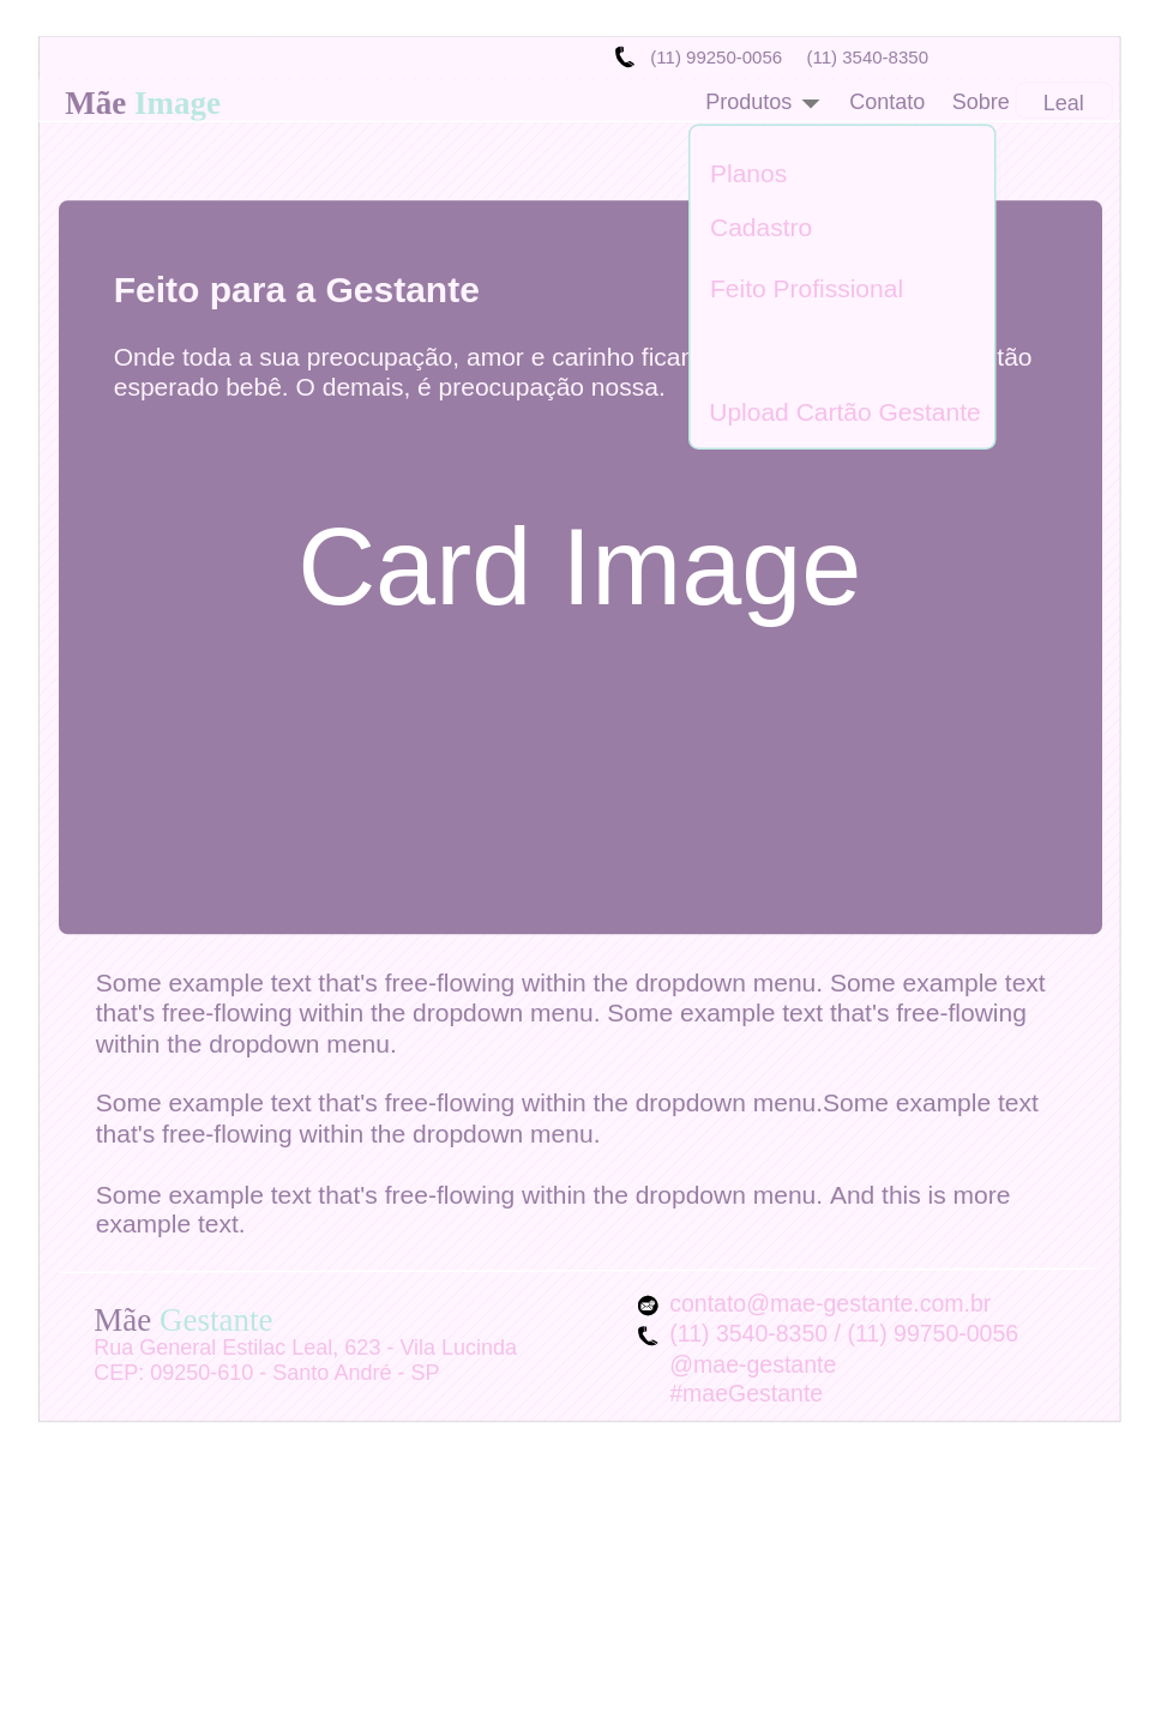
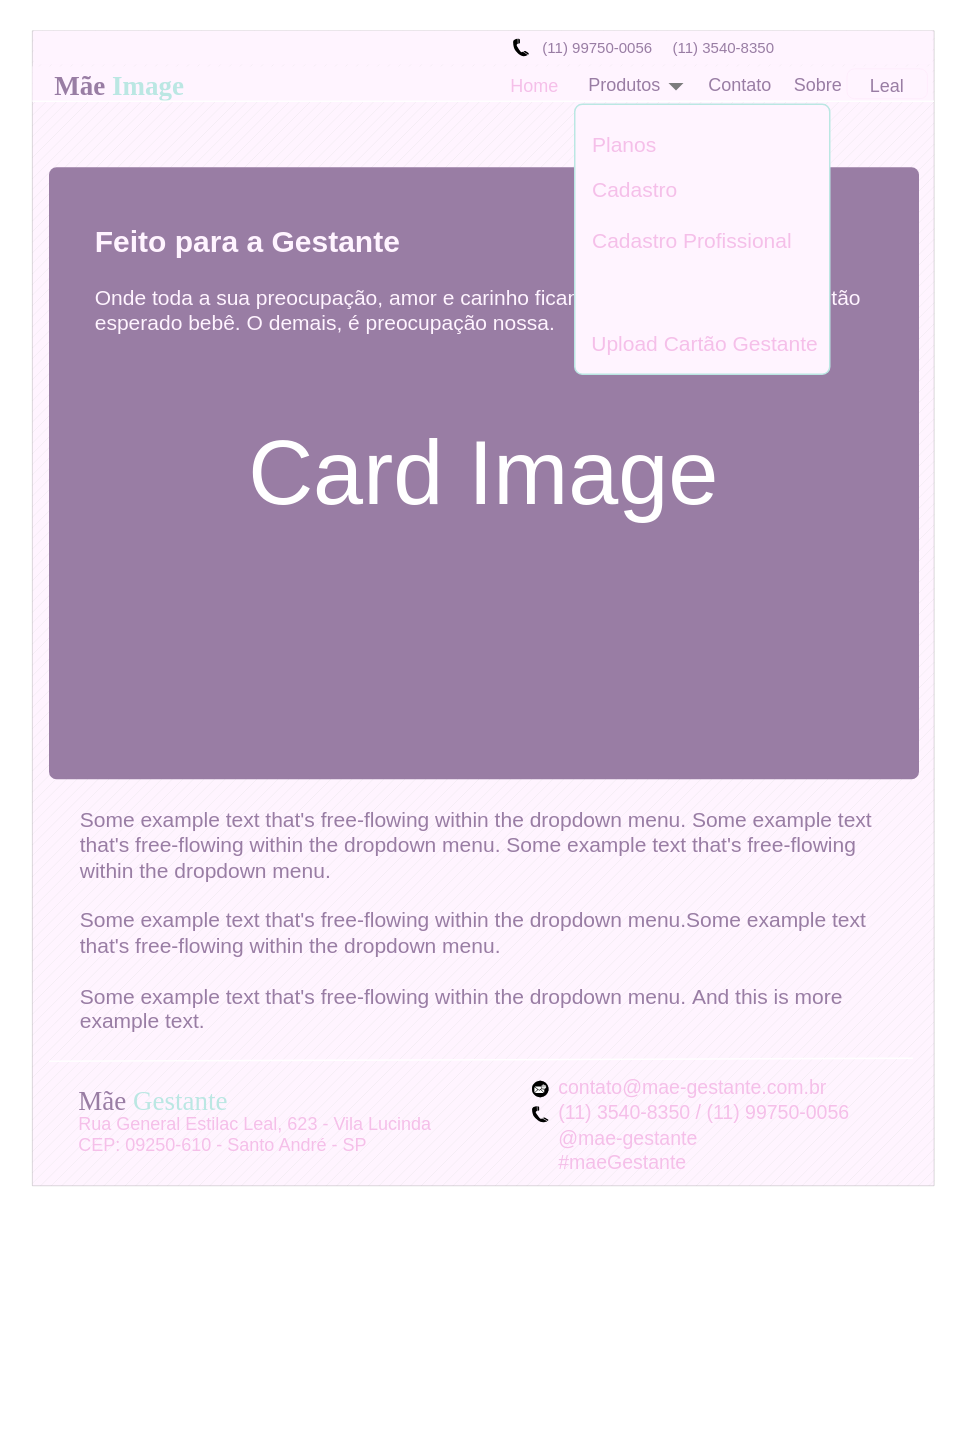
- <mxCell id="21" value="&lt;font color=&quot;#997da4&quot;&gt;(11)&amp;nbsp;99250-0056&lt;/font&gt;" style="text;html=1;strokeColor=none;fillColor=none;align=center;verticalAlign=middle;whiteSpace=wrap;rounded=0;fontSize=10;" parent="16" vertex="1"><mxGeometry x="330.668" width="89.866" height="22.5" as="geometry" /></mxCell>
+ <mxCell id="21" value="&lt;font color=&quot;#997da4&quot;&gt;(11)&amp;nbsp;99750-0056&lt;/font&gt;" style="text;html=1;strokeColor=none;fillColor=none;align=center;verticalAlign=middle;whiteSpace=wrap;rounded=0;fontSize=10;" parent="16" vertex="1"><mxGeometry x="330.668" width="89.866" height="22.5" as="geometry" /></mxCell>
+ <mxCell id="15" value="Home" style="fillColor=none;strokeColor=none;fontSize=12;fontColor=#F5BFE9;align=center;" parent="6" vertex="1"><mxGeometry x="300.0" y="1.25" width="70" height="22" as="geometry" /></mxCell>
- <mxCell id="29" value="Feito Profissional" style="fillColor=none;strokeColor=none;align=left;spacing=12;fontSize=14;fontColor=#F5BFE9;container=0;" parent="26" vertex="1"><mxGeometry x="0.5" y="75" width="170" height="30" as="geometry" /></mxCell>
+ <mxCell id="29" value="Cadastro Profissional" style="fillColor=none;strokeColor=none;align=left;spacing=12;fontSize=14;fontColor=#F5BFE9;container=0;" parent="26" vertex="1"><mxGeometry x="0.5" y="75" width="170" height="30" as="geometry" /></mxCell>
